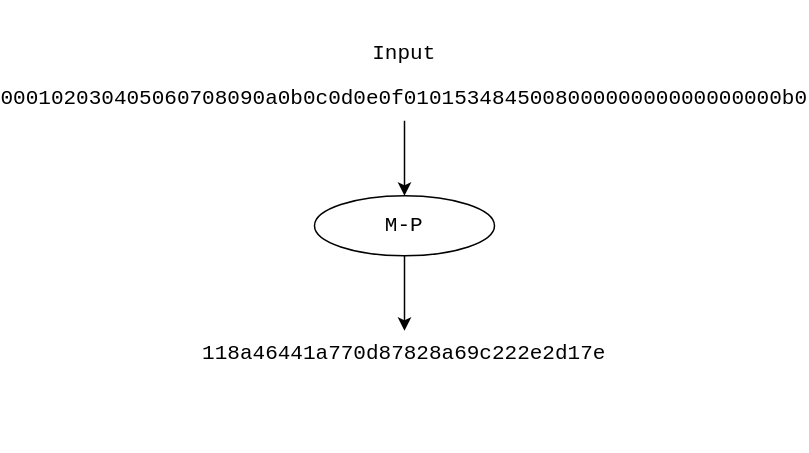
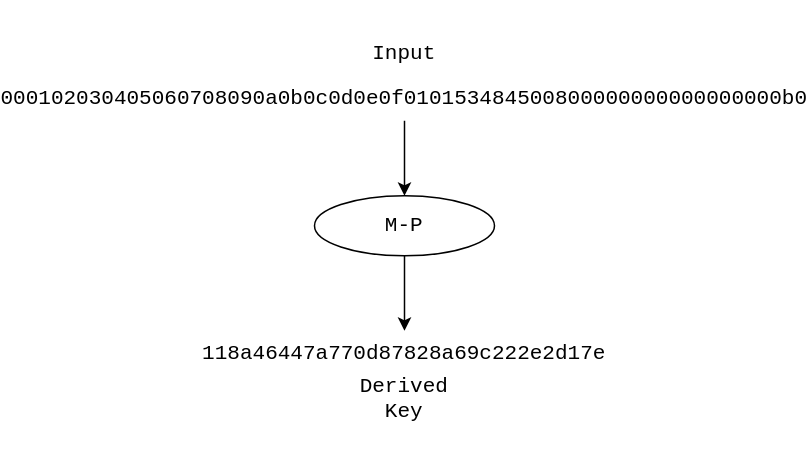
- <mxCell id="6" value="118a46441a770d87828a69c222e2d17e" style="text;html=1;strokeColor=none;fillColor=none;align=center;verticalAlign=middle;whiteSpace=wrap;rounded=0;fontFamily=Courier New;fontSize=14;" vertex="1" parent="1"><mxGeometry x="20" y="220" width="430" height="30" as="geometry" /></mxCell>
+ <mxCell id="6" value="118a46447a770d87828a69c222e2d17e" style="text;html=1;strokeColor=none;fillColor=none;align=center;verticalAlign=middle;whiteSpace=wrap;rounded=0;fontFamily=Courier New;fontSize=14;" vertex="1" parent="1"><mxGeometry x="20" y="220" width="430" height="30" as="geometry" /></mxCell>
+ <mxCell id="8" value="Derived Key" style="text;html=1;strokeColor=none;fillColor=none;align=center;verticalAlign=middle;whiteSpace=wrap;rounded=0;fontFamily=Courier New;fontSize=14;" vertex="1" parent="1"><mxGeometry x="205" y="250" width="60" height="30" as="geometry" /></mxCell>
